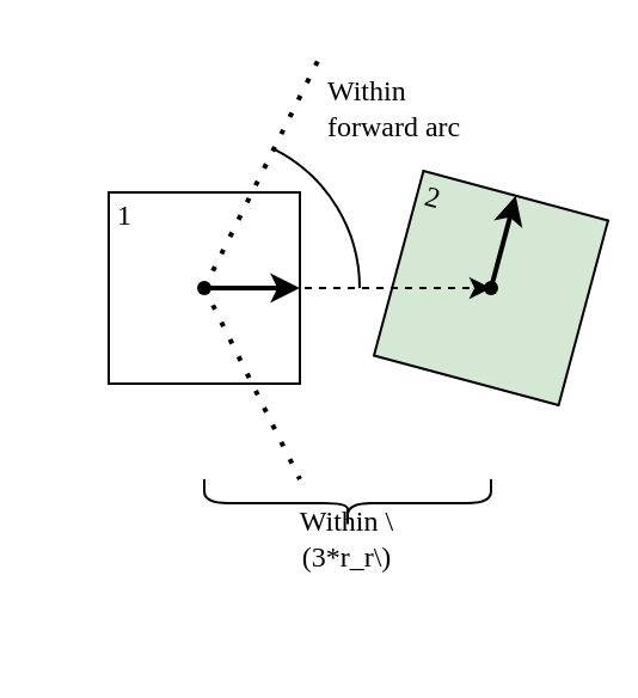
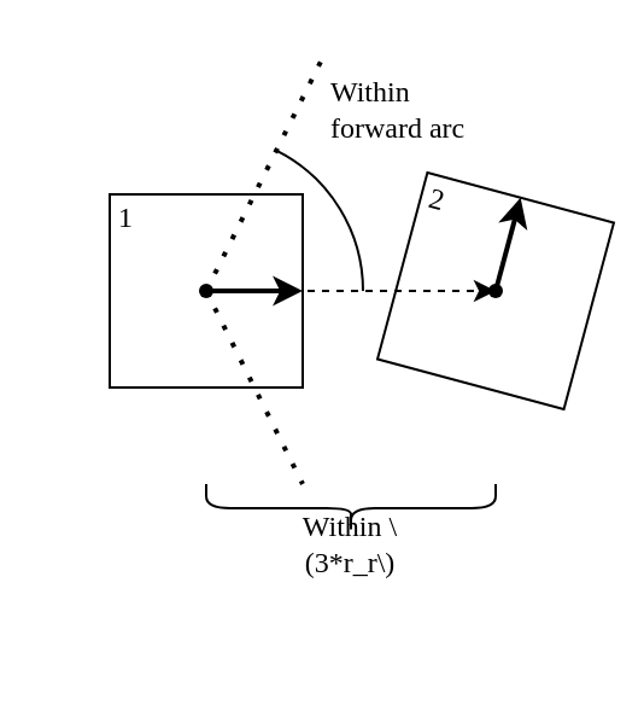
- <mxCell id="3" value="2" style="whiteSpace=wrap;html=1;aspect=fixed;align=left;verticalAlign=top;spacingLeft=2;fontFamily=Comptuer Modern;fontSource=http%3A%2F%2Fmirrors.ctan.org%2Ffonts%2Fcm-unicode%2Ffonts%2Fotf%2Fcmunbxo.otf;rotation=15;spacingTop=-4;fillColor=#d5e8d4;" vertex="1" parent="1"><mxGeometry x="165" y="80" width="80" height="80" as="geometry" /></mxCell>
+ <mxCell id="3" value="2" style="whiteSpace=wrap;html=1;aspect=fixed;align=left;verticalAlign=top;spacingLeft=2;fontFamily=Comptuer Modern;fontSource=http%3A%2F%2Fmirrors.ctan.org%2Ffonts%2Fcm-unicode%2Ffonts%2Fotf%2Fcmunbxo.otf;rotation=15;spacingTop=-4;" vertex="1" parent="1"><mxGeometry x="165" y="80" width="80" height="80" as="geometry" /></mxCell>
